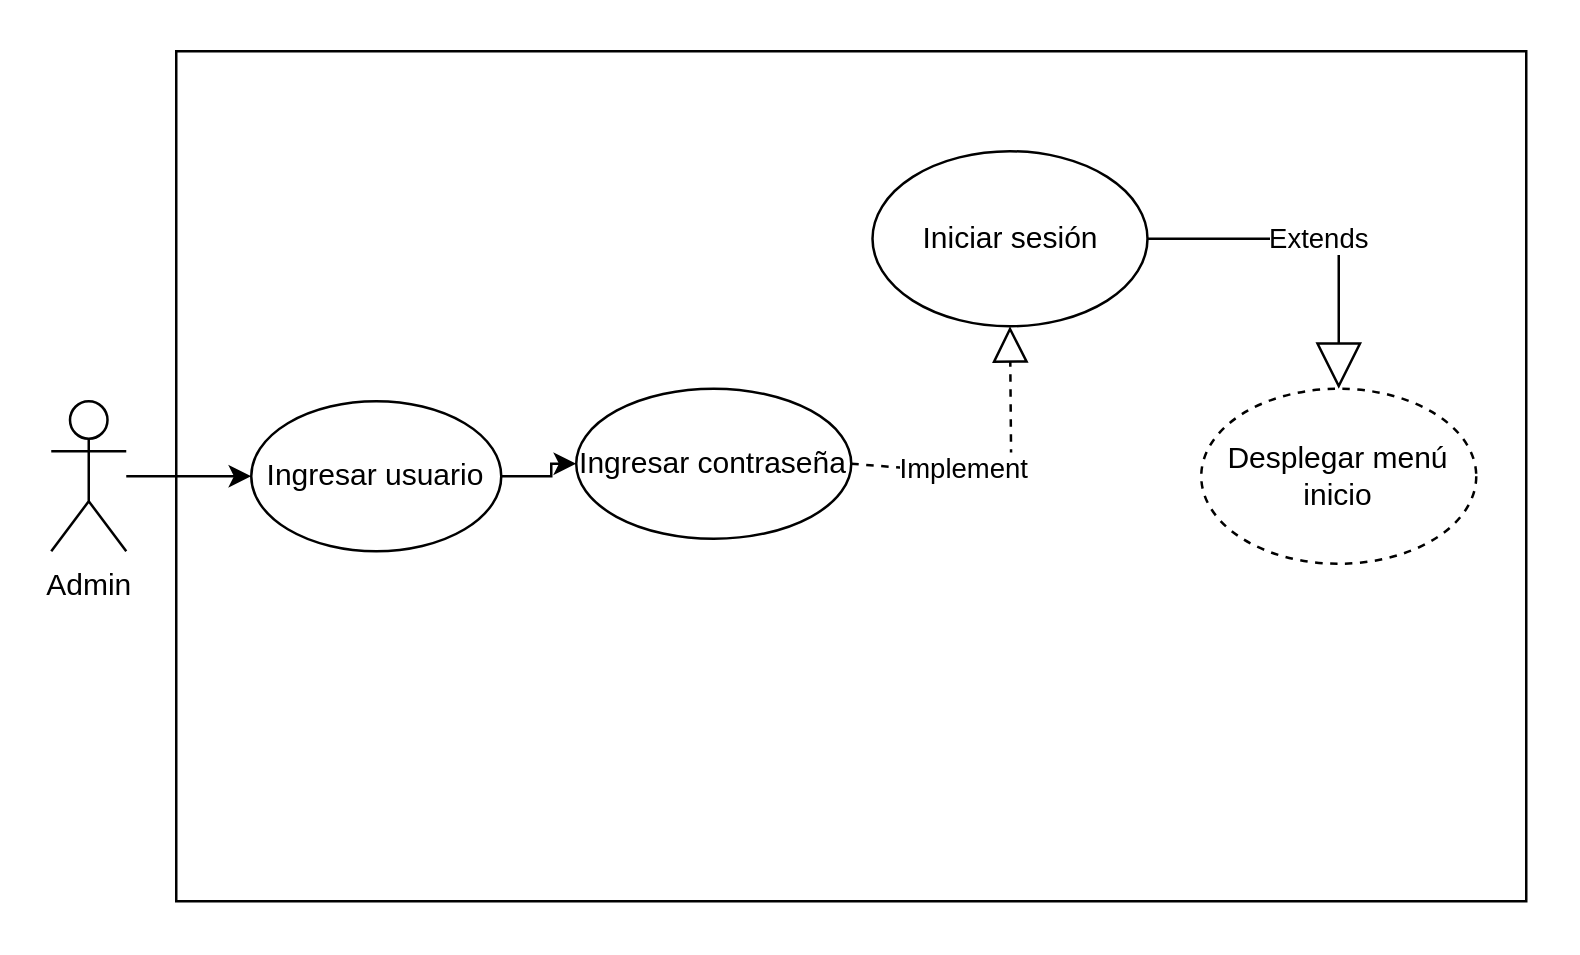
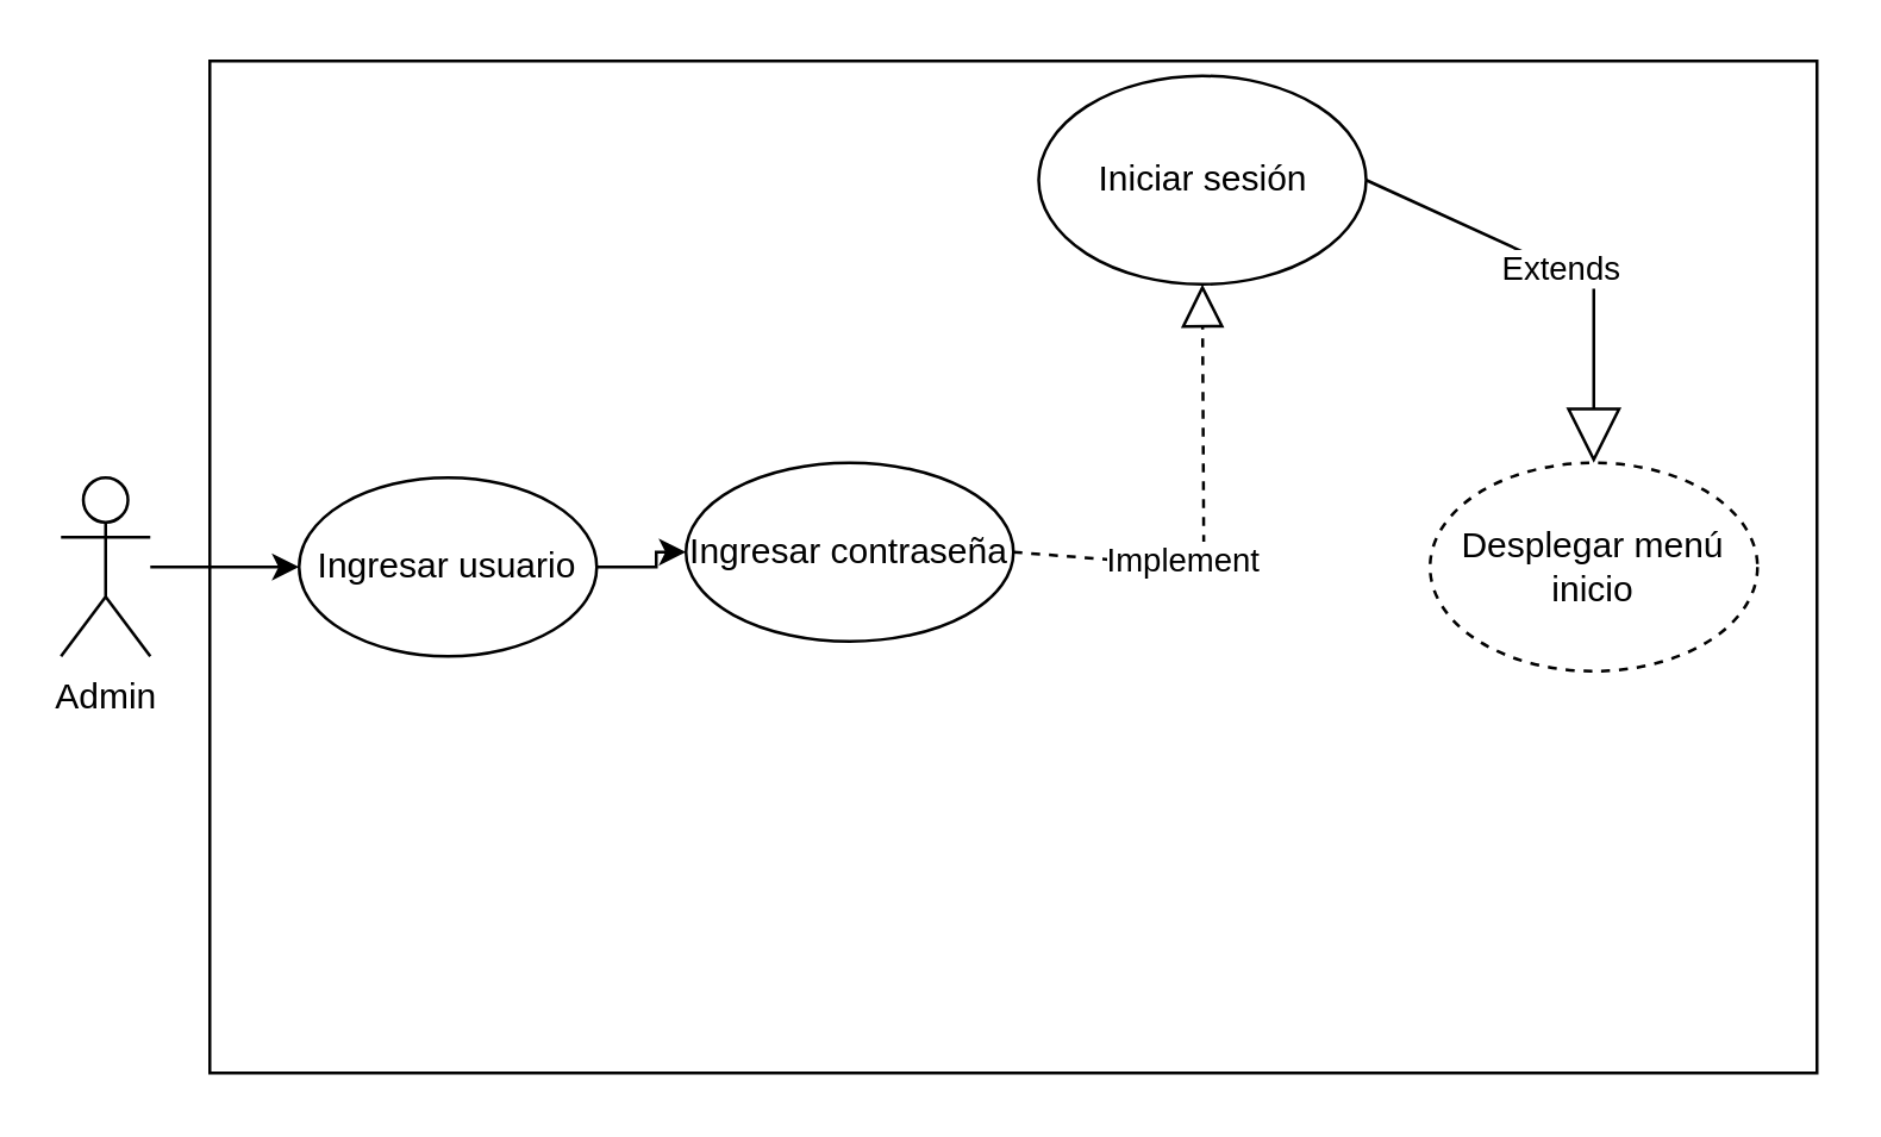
- <mxCell id="8" value="Iniciar sesión" style="ellipse;whiteSpace=wrap;html=1;" vertex="1" parent="1"><mxGeometry x="348.5" y="60" width="110" height="70" as="geometry" /></mxCell>
+ <mxCell id="8" value="Iniciar sesión" style="ellipse;whiteSpace=wrap;html=1;" vertex="1" parent="1"><mxGeometry x="348.5" y="25" width="110" height="70" as="geometry" /></mxCell>
